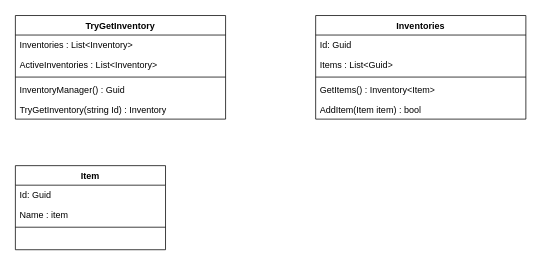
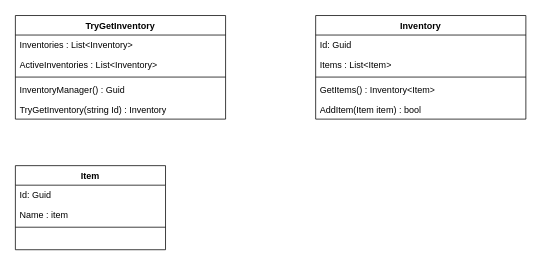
- <mxCell id="8" value="Inventories" style="swimlane;fontStyle=1;align=center;verticalAlign=top;childLayout=stackLayout;horizontal=1;startSize=26;horizontalStack=0;resizeParent=1;resizeParentMax=0;resizeLast=0;collapsible=1;marginBottom=0;whiteSpace=wrap;html=1;" vertex="1" parent="1"><mxGeometry x="420" y="20" width="280" height="138" as="geometry" /></mxCell>
+ <mxCell id="8" value="Inventory" style="swimlane;fontStyle=1;align=center;verticalAlign=top;childLayout=stackLayout;horizontal=1;startSize=26;horizontalStack=0;resizeParent=1;resizeParentMax=0;resizeLast=0;collapsible=1;marginBottom=0;whiteSpace=wrap;html=1;" vertex="1" parent="1"><mxGeometry x="420" y="20" width="280" height="138" as="geometry" /></mxCell>
- <mxCell id="10" value="Items : List&amp;lt;Guid&amp;gt;" style="text;strokeColor=none;fillColor=none;align=left;verticalAlign=top;spacingLeft=4;spacingRight=4;overflow=hidden;rotatable=0;points=[[0,0.5],[1,0.5]];portConstraint=eastwest;whiteSpace=wrap;html=1;" vertex="1" parent="8"><mxGeometry y="52" width="280" height="26" as="geometry" /></mxCell>
+ <mxCell id="10" value="Items : List&amp;lt;Item&amp;gt;" style="text;strokeColor=none;fillColor=none;align=left;verticalAlign=top;spacingLeft=4;spacingRight=4;overflow=hidden;rotatable=0;points=[[0,0.5],[1,0.5]];portConstraint=eastwest;whiteSpace=wrap;html=1;" vertex="1" parent="8"><mxGeometry y="52" width="280" height="26" as="geometry" /></mxCell>
